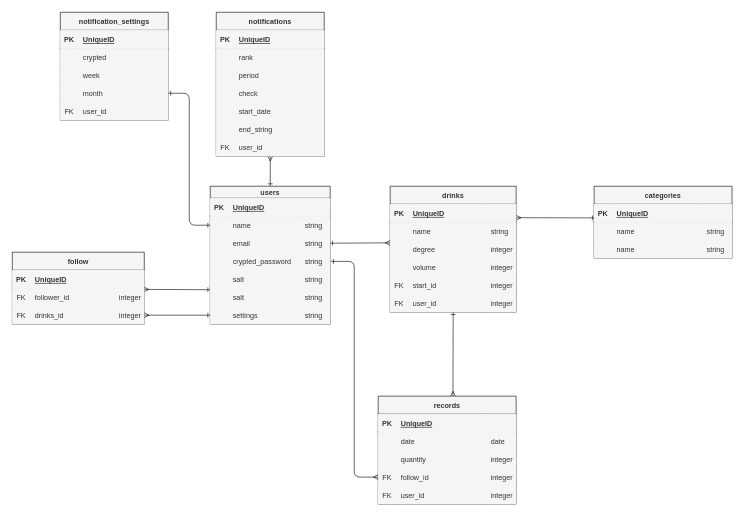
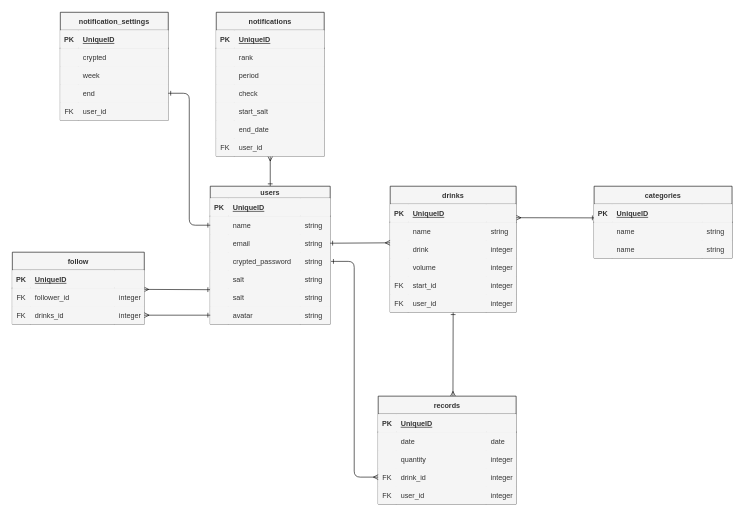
- <mxCell id="142" value="month" style="shape=partialRectangle;connectable=0;top=0;left=0;bottom=0;right=0;align=left;spacingLeft=6;overflow=hidden;strokeWidth=1;labelBorderColor=none;swimlaneLine=1;shadow=0;fontSize=12;fillColor=#f5f5f5;fontColor=#333333;strokeColor=#000000;" parent="140" vertex="1"><mxGeometry x="30" width="150" height="30" as="geometry"><mxRectangle width="150" height="30" as="alternateBounds" /></mxGeometry></mxCell>
+ <mxCell id="142" value="end" style="shape=partialRectangle;connectable=0;top=0;left=0;bottom=0;right=0;align=left;spacingLeft=6;overflow=hidden;strokeWidth=1;labelBorderColor=none;swimlaneLine=1;shadow=0;fontSize=12;fillColor=#f5f5f5;fontColor=#333333;strokeColor=#000000;" parent="140" vertex="1"><mxGeometry x="30" width="150" height="30" as="geometry"><mxRectangle width="150" height="30" as="alternateBounds" /></mxGeometry></mxCell>
- <mxCell id="123" value="start_date" style="shape=partialRectangle;connectable=0;top=0;left=0;bottom=0;right=0;align=left;spacingLeft=6;overflow=hidden;strokeWidth=1;labelBorderColor=none;swimlaneLine=1;shadow=0;fontSize=12;fillColor=#f5f5f5;fontColor=#333333;strokeColor=#000000;" parent="121" vertex="1"><mxGeometry x="30" width="150" height="30" as="geometry"><mxRectangle width="150" height="30" as="alternateBounds" /></mxGeometry></mxCell>
+ <mxCell id="123" value="start_salt" style="shape=partialRectangle;connectable=0;top=0;left=0;bottom=0;right=0;align=left;spacingLeft=6;overflow=hidden;strokeWidth=1;labelBorderColor=none;swimlaneLine=1;shadow=0;fontSize=12;fillColor=#f5f5f5;fontColor=#333333;strokeColor=#000000;" parent="121" vertex="1"><mxGeometry x="30" width="150" height="30" as="geometry"><mxRectangle width="150" height="30" as="alternateBounds" /></mxGeometry></mxCell>
- <mxCell id="126" value="end_string" style="shape=partialRectangle;connectable=0;top=0;left=0;bottom=0;right=0;align=left;spacingLeft=6;overflow=hidden;strokeWidth=1;labelBorderColor=none;swimlaneLine=1;shadow=0;fontSize=12;fillColor=#f5f5f5;fontColor=#333333;strokeColor=#000000;" parent="124" vertex="1"><mxGeometry x="30" width="150" height="30" as="geometry"><mxRectangle width="150" height="30" as="alternateBounds" /></mxGeometry></mxCell>
+ <mxCell id="126" value="end_date" style="shape=partialRectangle;connectable=0;top=0;left=0;bottom=0;right=0;align=left;spacingLeft=6;overflow=hidden;strokeWidth=1;labelBorderColor=none;swimlaneLine=1;shadow=0;fontSize=12;fillColor=#f5f5f5;fontColor=#333333;strokeColor=#000000;" parent="124" vertex="1"><mxGeometry x="30" width="150" height="30" as="geometry"><mxRectangle width="150" height="30" as="alternateBounds" /></mxGeometry></mxCell>
- <mxCell id="46" value="degree" style="shape=partialRectangle;connectable=0;top=0;left=0;bottom=0;right=0;align=left;spacingLeft=6;overflow=hidden;strokeWidth=1;labelBorderColor=none;swimlaneLine=1;shadow=0;fontSize=12;fillColor=#f5f5f5;fontColor=#333333;strokeColor=#000000;" parent="44" vertex="1"><mxGeometry x="30.0" width="130.0" height="30" as="geometry"><mxRectangle width="130.0" height="30" as="alternateBounds" /></mxGeometry></mxCell>
+ <mxCell id="46" value="drink" style="shape=partialRectangle;connectable=0;top=0;left=0;bottom=0;right=0;align=left;spacingLeft=6;overflow=hidden;strokeWidth=1;labelBorderColor=none;swimlaneLine=1;shadow=0;fontSize=12;fillColor=#f5f5f5;fontColor=#333333;strokeColor=#000000;" parent="44" vertex="1"><mxGeometry x="30.0" width="130.0" height="30" as="geometry"><mxRectangle width="130.0" height="30" as="alternateBounds" /></mxGeometry></mxCell>
- <mxCell id="31" value="settings" style="shape=partialRectangle;connectable=0;top=0;left=0;bottom=0;right=0;align=left;spacingLeft=6;overflow=hidden;strokeWidth=1;labelBorderColor=none;swimlaneLine=1;shadow=0;fontSize=12;fillColor=#f5f5f5;fontColor=#333333;strokeColor=#000000;" parent="29" vertex="1"><mxGeometry x="30" width="120" height="30" as="geometry"><mxRectangle width="120" height="30" as="alternateBounds" /></mxGeometry></mxCell>
+ <mxCell id="31" value="avatar" style="shape=partialRectangle;connectable=0;top=0;left=0;bottom=0;right=0;align=left;spacingLeft=6;overflow=hidden;strokeWidth=1;labelBorderColor=none;swimlaneLine=1;shadow=0;fontSize=12;fillColor=#f5f5f5;fontColor=#333333;strokeColor=#000000;" parent="29" vertex="1"><mxGeometry x="30" width="120" height="30" as="geometry"><mxRectangle width="120" height="30" as="alternateBounds" /></mxGeometry></mxCell>
- <mxCell id="88" value="follow_id" style="shape=partialRectangle;connectable=0;top=0;left=0;bottom=0;right=0;align=left;spacingLeft=6;overflow=hidden;strokeWidth=1;labelBorderColor=none;swimlaneLine=1;shadow=0;fontSize=12;fillColor=#f5f5f5;fontColor=#333333;strokeColor=#000000;" parent="86" vertex="1"><mxGeometry x="30" width="150" height="30" as="geometry"><mxRectangle width="150" height="30" as="alternateBounds" /></mxGeometry></mxCell>
+ <mxCell id="88" value="drink_id" style="shape=partialRectangle;connectable=0;top=0;left=0;bottom=0;right=0;align=left;spacingLeft=6;overflow=hidden;strokeWidth=1;labelBorderColor=none;swimlaneLine=1;shadow=0;fontSize=12;fillColor=#f5f5f5;fontColor=#333333;strokeColor=#000000;" parent="86" vertex="1"><mxGeometry x="30" width="150" height="30" as="geometry"><mxRectangle width="150" height="30" as="alternateBounds" /></mxGeometry></mxCell>
